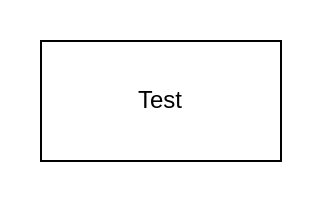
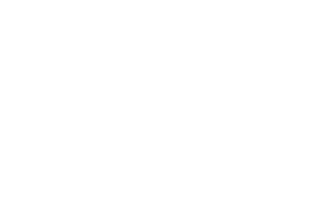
- <mxCell id="2" value="Test" style="rounded=0;whiteSpace=wrap;html=1;" vertex="1" parent="1"><mxGeometry x="20" y="20" width="120" height="60" as="geometry" /></mxCell>
